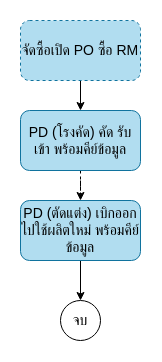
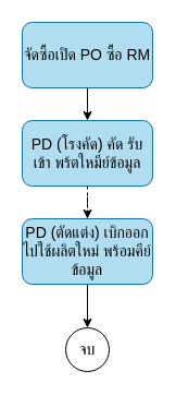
- <mxCell id="3" value="จัดซื้อเปิด PO ซื้อ RM" style="rounded=1;whiteSpace=wrap;html=1;fillColor=#b1ddf0;strokeColor=#10739e;fontSize=14;dashed=1;" vertex="1" parent="1"><mxGeometry x="20" y="20" width="120" height="60" as="geometry" /></mxCell>
+ <mxCell id="3" value="จัดซื้อเปิด PO ซื้อ RM" style="rounded=1;whiteSpace=wrap;html=1;fillColor=#b1ddf0;strokeColor=#10739e;fontSize=14;" vertex="1" parent="1"><mxGeometry x="20" y="20" width="120" height="60" as="geometry" /></mxCell>
- <mxCell id="5" value="PD (โรงคัด) คัด รับเข้า พร้อมคีย์ข้อมูล" style="rounded=1;whiteSpace=wrap;html=1;fillColor=#b1ddf0;strokeColor=#10739e;fontSize=14;" vertex="1" parent="1"><mxGeometry x="20" y="110" width="120" height="60" as="geometry" /></mxCell>
+ <mxCell id="5" value="PD (โรงคัด) คัด รับเข้า พร้ตใหมีย์ข้อมูล" style="rounded=1;whiteSpace=wrap;html=1;fillColor=#b1ddf0;strokeColor=#10739e;fontSize=14;" vertex="1" parent="1"><mxGeometry x="20" y="110" width="120" height="60" as="geometry" /></mxCell>
